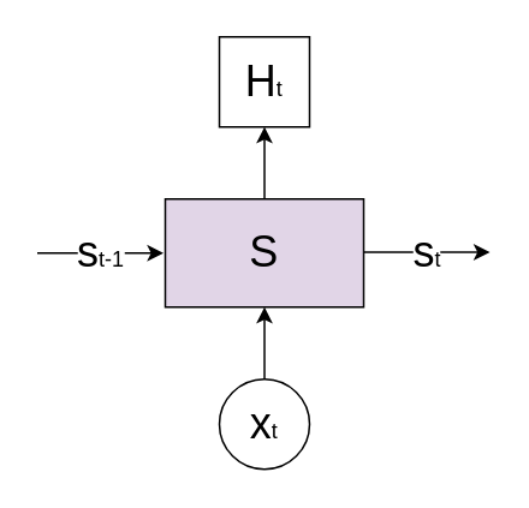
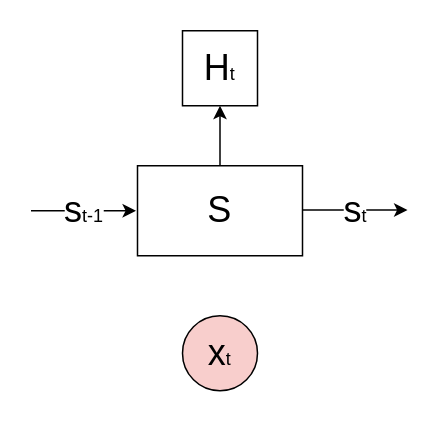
- <mxCell id="3" value="&lt;font style=&quot;font-size: 24px&quot;&gt;S&lt;/font&gt;" style="rounded=0;whiteSpace=wrap;html=1;fillColor=#e1d5e7;" vertex="1" parent="1"><mxGeometry x="91" y="110" width="110" height="60" as="geometry" /></mxCell>
+ <mxCell id="3" value="&lt;font style=&quot;font-size: 24px&quot;&gt;S&lt;/font&gt;" style="rounded=0;whiteSpace=wrap;html=1;" vertex="1" parent="1"><mxGeometry x="91" y="110" width="110" height="60" as="geometry" /></mxCell>
- <mxCell id="4" style="edgeStyle=orthogonalEdgeStyle;rounded=0;orthogonalLoop=1;jettySize=auto;html=1;exitX=0.5;exitY=0;exitDx=0;exitDy=0;entryX=0.5;entryY=1;entryDx=0;entryDy=0;" edge="1" parent="1" source="5" target="3"><mxGeometry relative="1" as="geometry" /></mxCell>
- <mxCell id="5" value="&lt;sub&gt;&lt;font style=&quot;font-size: 24px&quot;&gt;x&lt;/font&gt;&lt;font style=&quot;font-size: 12px&quot;&gt;t&lt;/font&gt;&lt;/sub&gt;" style="ellipse;whiteSpace=wrap;html=1;aspect=fixed;" vertex="1" parent="1"><mxGeometry x="121" y="210" width="50" height="50" as="geometry" /></mxCell>
+ <mxCell id="5" value="&lt;sub&gt;&lt;font style=&quot;font-size: 24px&quot;&gt;x&lt;/font&gt;&lt;font style=&quot;font-size: 12px&quot;&gt;t&lt;/font&gt;&lt;/sub&gt;" style="ellipse;whiteSpace=wrap;html=1;aspect=fixed;fillColor=#f8cecc;" vertex="1" parent="1"><mxGeometry x="121" y="210" width="50" height="50" as="geometry" /></mxCell>
